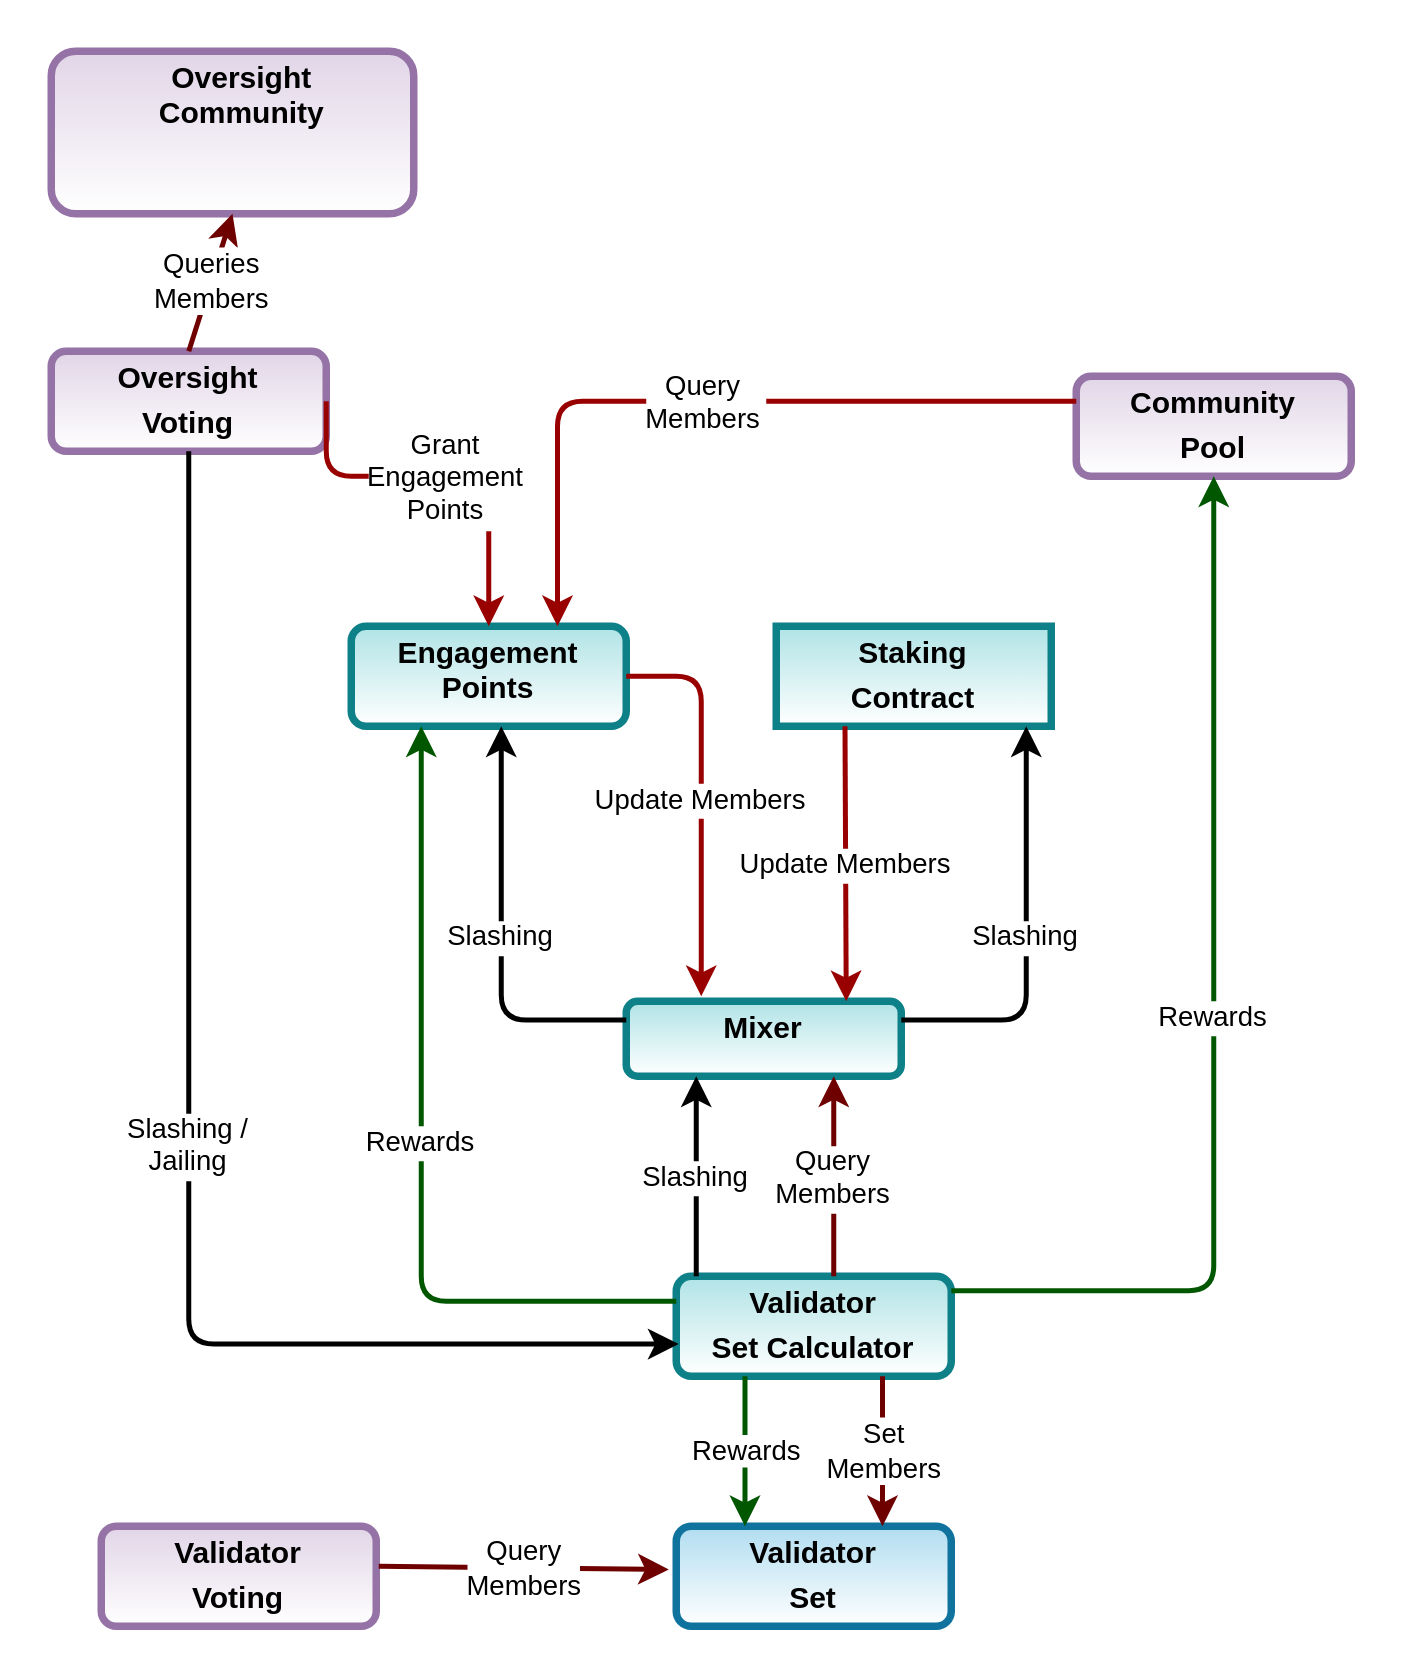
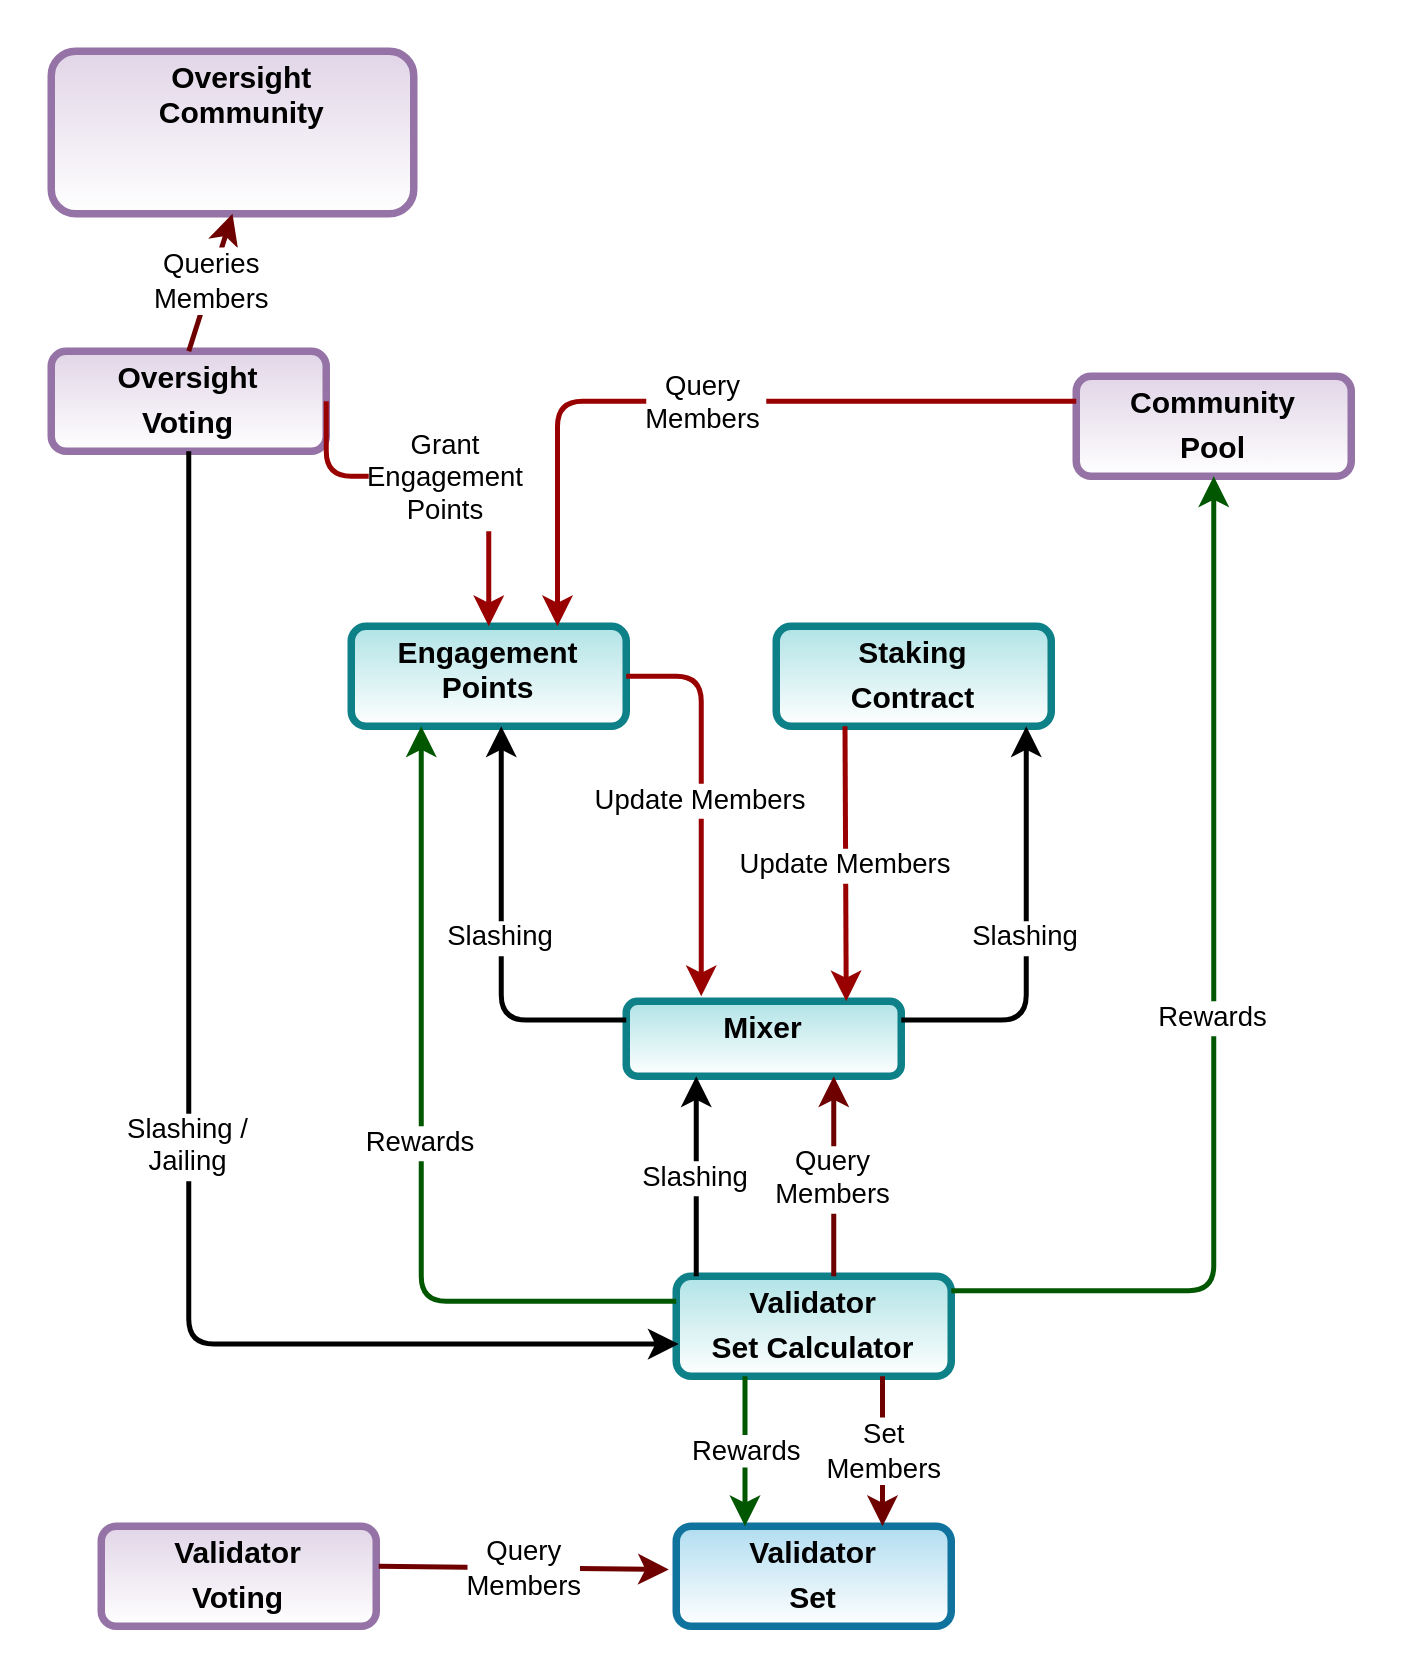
- <mxCell id="3" value="&lt;p style=&quot;margin: 4px 0px 0px ; text-align: center&quot;&gt;Staking&lt;/p&gt;&lt;p style=&quot;margin: 4px 0px 0px ; text-align: center&quot;&gt;Contract&lt;/p&gt;" style="verticalAlign=middle;align=center;overflow=fill;fontSize=12;fontFamily=Helvetica;html=1;fontStyle=1;strokeWidth=3;fillColor=#b0e3e6;strokeColor=#0e8088;gradientColor=#ffffff;rounded=0;" parent="1" vertex="1"><mxGeometry x="310" y="250" width="110" height="40" as="geometry" /></mxCell>
+ <mxCell id="3" value="&lt;p style=&quot;margin: 4px 0px 0px ; text-align: center&quot;&gt;Staking&lt;/p&gt;&lt;p style=&quot;margin: 4px 0px 0px ; text-align: center&quot;&gt;Contract&lt;/p&gt;" style="verticalAlign=middle;align=center;overflow=fill;fontSize=12;fontFamily=Helvetica;html=1;rounded=1;fontStyle=1;strokeWidth=3;fillColor=#b0e3e6;strokeColor=#0e8088;gradientColor=#ffffff;" parent="1" vertex="1"><mxGeometry x="310" y="250" width="110" height="40" as="geometry" /></mxCell>
